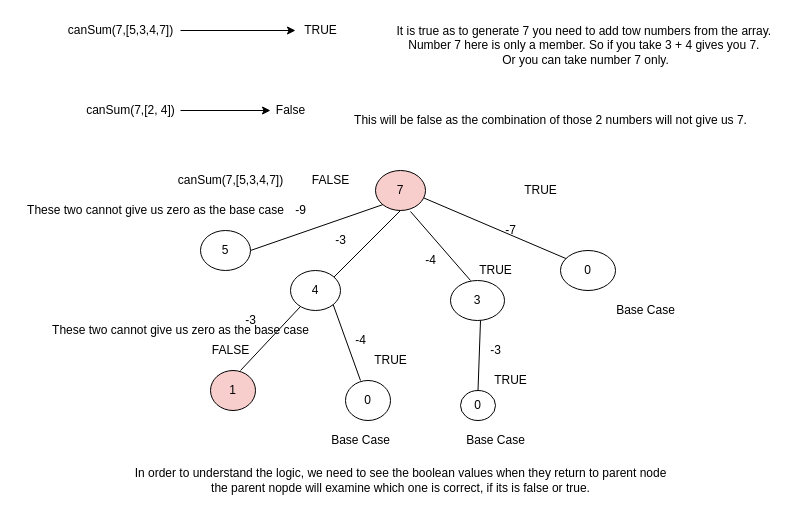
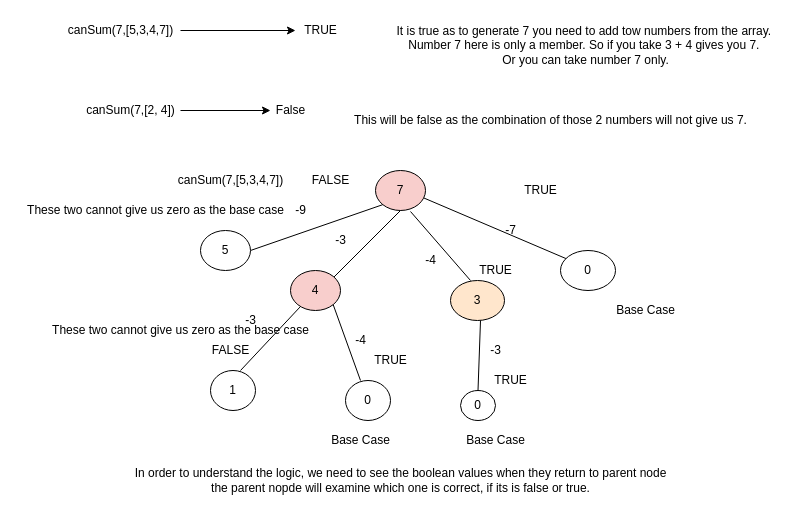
- <mxCell id="17" value="4" style="ellipse;whiteSpace=wrap;html=1;" vertex="1" parent="1"><mxGeometry x="290" y="270" width="50" height="40" as="geometry" /></mxCell>
+ <mxCell id="17" value="4" style="ellipse;whiteSpace=wrap;html=1;fillColor=#f8cecc;" vertex="1" parent="1"><mxGeometry x="290" y="270" width="50" height="40" as="geometry" /></mxCell>
- <mxCell id="18" value="3" style="ellipse;whiteSpace=wrap;html=1;" vertex="1" parent="1"><mxGeometry x="450" y="280" width="54" height="40" as="geometry" /></mxCell>
+ <mxCell id="18" value="3" style="ellipse;whiteSpace=wrap;html=1;fillColor=#ffe6cc;" vertex="1" parent="1"><mxGeometry x="450" y="280" width="54" height="40" as="geometry" /></mxCell>
- <mxCell id="27" value="1" style="ellipse;whiteSpace=wrap;html=1;fillColor=#f8cecc;" vertex="1" parent="1"><mxGeometry x="210" y="370" width="45" height="40" as="geometry" /></mxCell>
+ <mxCell id="27" value="1" style="ellipse;whiteSpace=wrap;html=1;" vertex="1" parent="1"><mxGeometry x="210" y="370" width="45" height="40" as="geometry" /></mxCell>
